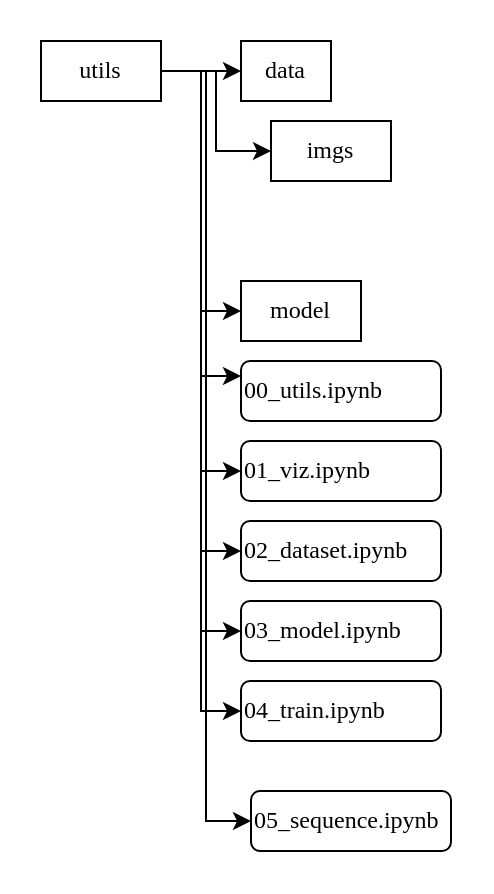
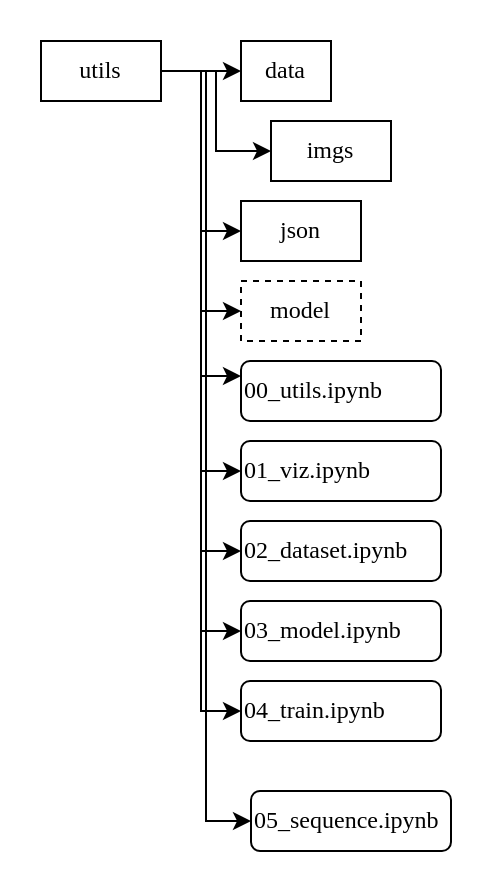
+ <mxCell id="4" style="edgeStyle=orthogonalEdgeStyle;rounded=0;orthogonalLoop=1;jettySize=auto;html=1;exitX=1;exitY=0.5;exitDx=0;exitDy=0;entryX=0;entryY=0.5;entryDx=0;entryDy=0;align=left;fontFamily=Times New Roman;" edge="1" parent="1" source="12" target="15"><mxGeometry relative="1" as="geometry" /></mxCell>
+ <mxCell id="15" value="json" style="rounded=0;whiteSpace=wrap;html=1;align=center;fontFamily=Times New Roman;" vertex="1" parent="1"><mxGeometry x="120" y="100" width="60" height="30" as="geometry" /></mxCell>
- <mxCell id="16" value="model" style="rounded=0;whiteSpace=wrap;html=1;align=center;fontFamily=Times New Roman;" vertex="1" parent="1"><mxGeometry x="120" y="140" width="60" height="30" as="geometry" /></mxCell>
+ <mxCell id="16" value="model" style="rounded=0;whiteSpace=wrap;html=1;align=center;fontFamily=Times New Roman;dashed=1;" vertex="1" parent="1"><mxGeometry x="120" y="140" width="60" height="30" as="geometry" /></mxCell>
